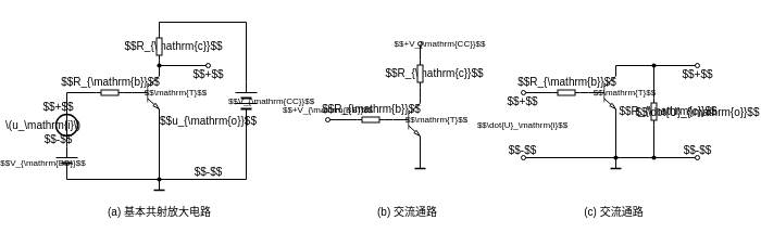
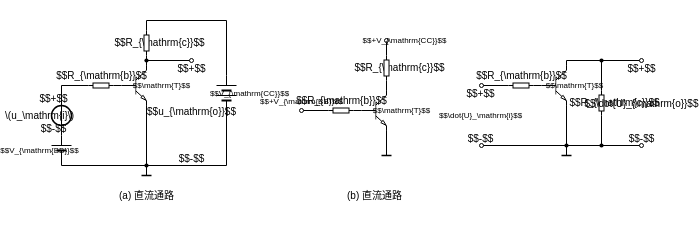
- <mxCell id="83" value="(a)&amp;nbsp;基本共射放大电路" style="text;html=1;align=center;verticalAlign=middle;resizable=0;points=[];autosize=1;strokeColor=none;fillColor=none;fontSize=10;" parent="1" vertex="1"><mxGeometry x="85" y="185" width="110" height="20" as="geometry" /></mxCell>
+ <mxCell id="83" value="(a)&amp;nbsp;直流通路" style="text;html=1;align=center;verticalAlign=middle;resizable=0;points=[];autosize=1;strokeColor=none;fillColor=none;fontSize=10;" parent="1" vertex="1"><mxGeometry x="85" y="185" width="110" height="20" as="geometry" /></mxCell>
- <mxCell id="84" value="(b)&amp;nbsp;交流通路" style="text;html=1;align=center;verticalAlign=middle;resizable=0;points=[];autosize=1;strokeColor=none;fillColor=none;fontSize=10;" parent="1" vertex="1"><mxGeometry x="332.5" y="185" width="70" height="20" as="geometry" /></mxCell>
+ <mxCell id="84" value="(b)&amp;nbsp;直流通路" style="text;html=1;align=center;verticalAlign=middle;resizable=0;points=[];autosize=1;strokeColor=none;fillColor=none;fontSize=10;" parent="1" vertex="1"><mxGeometry x="332.5" y="185" width="70" height="20" as="geometry" /></mxCell>
- <mxCell id="85" value="(c) 交流通路" style="text;html=1;align=center;verticalAlign=middle;resizable=0;points=[];autosize=1;strokeColor=none;fillColor=none;fontSize=10;" parent="1" vertex="1"><mxGeometry x="522.5" y="185" width="70" height="20" as="geometry" /></mxCell>
